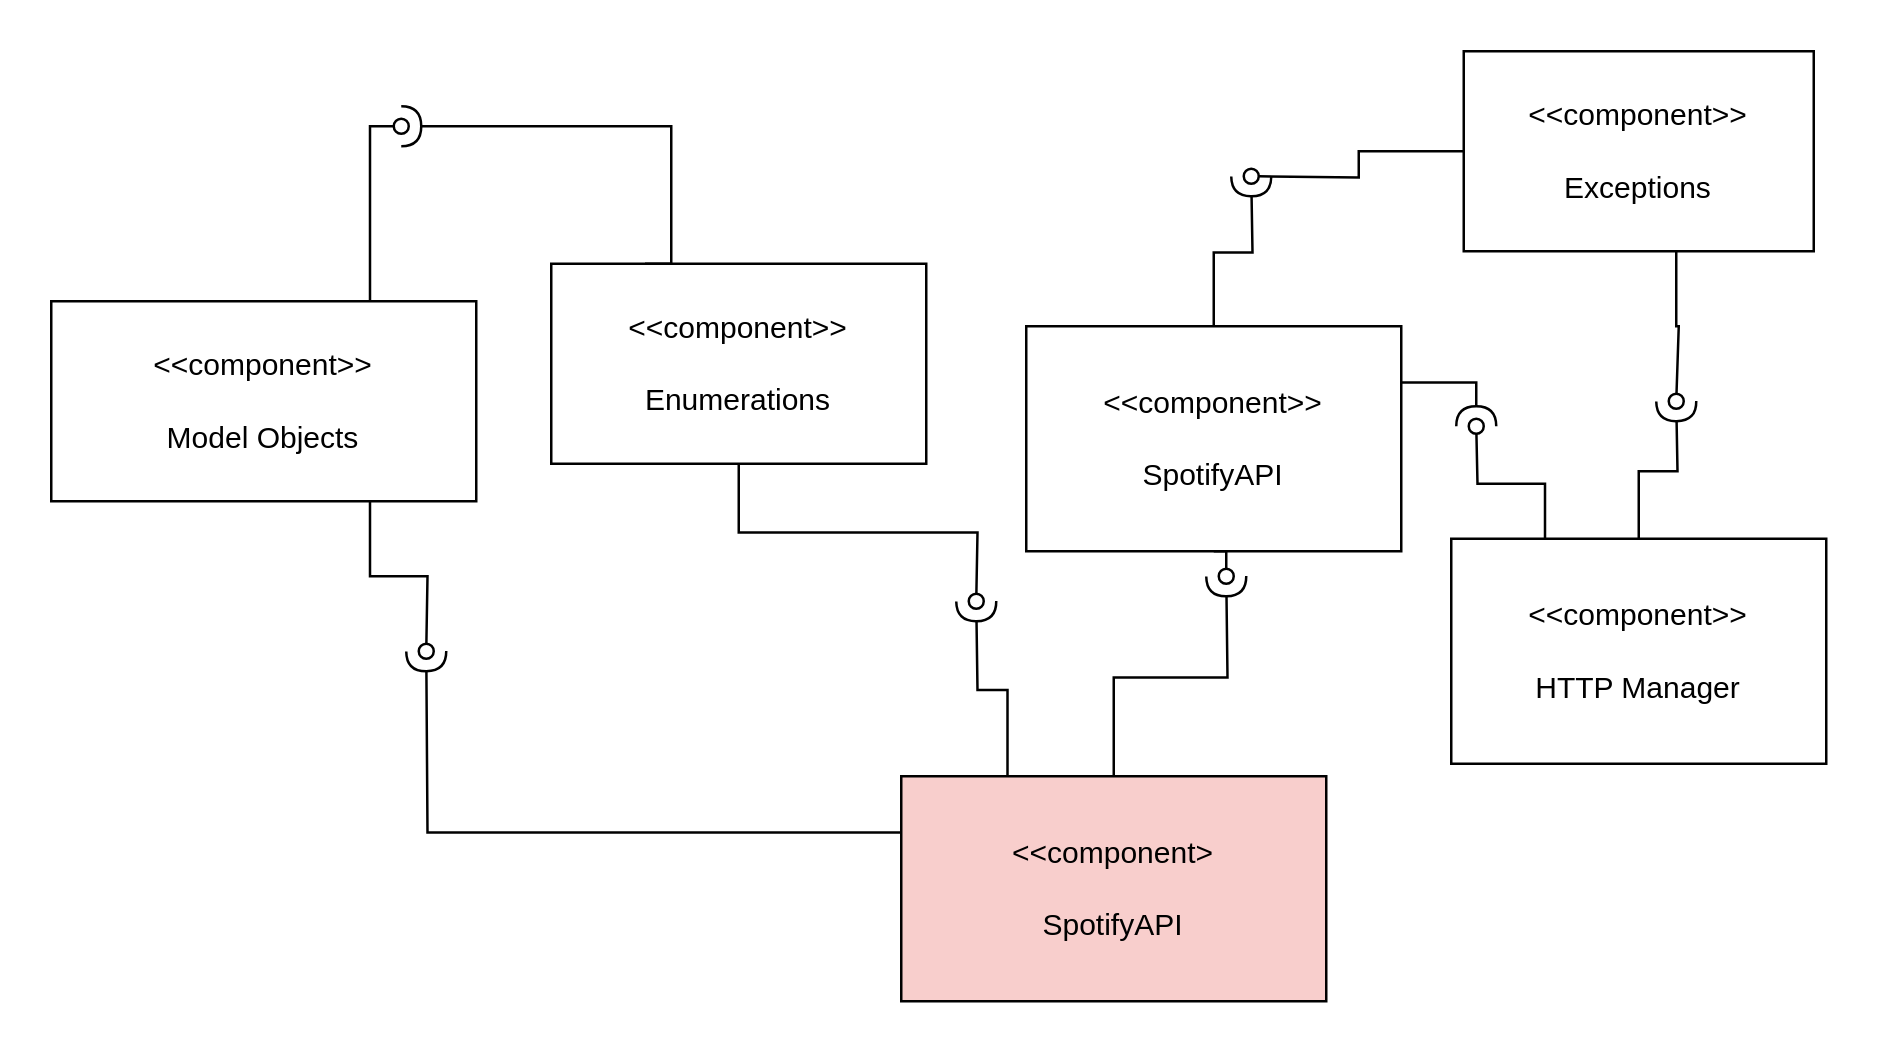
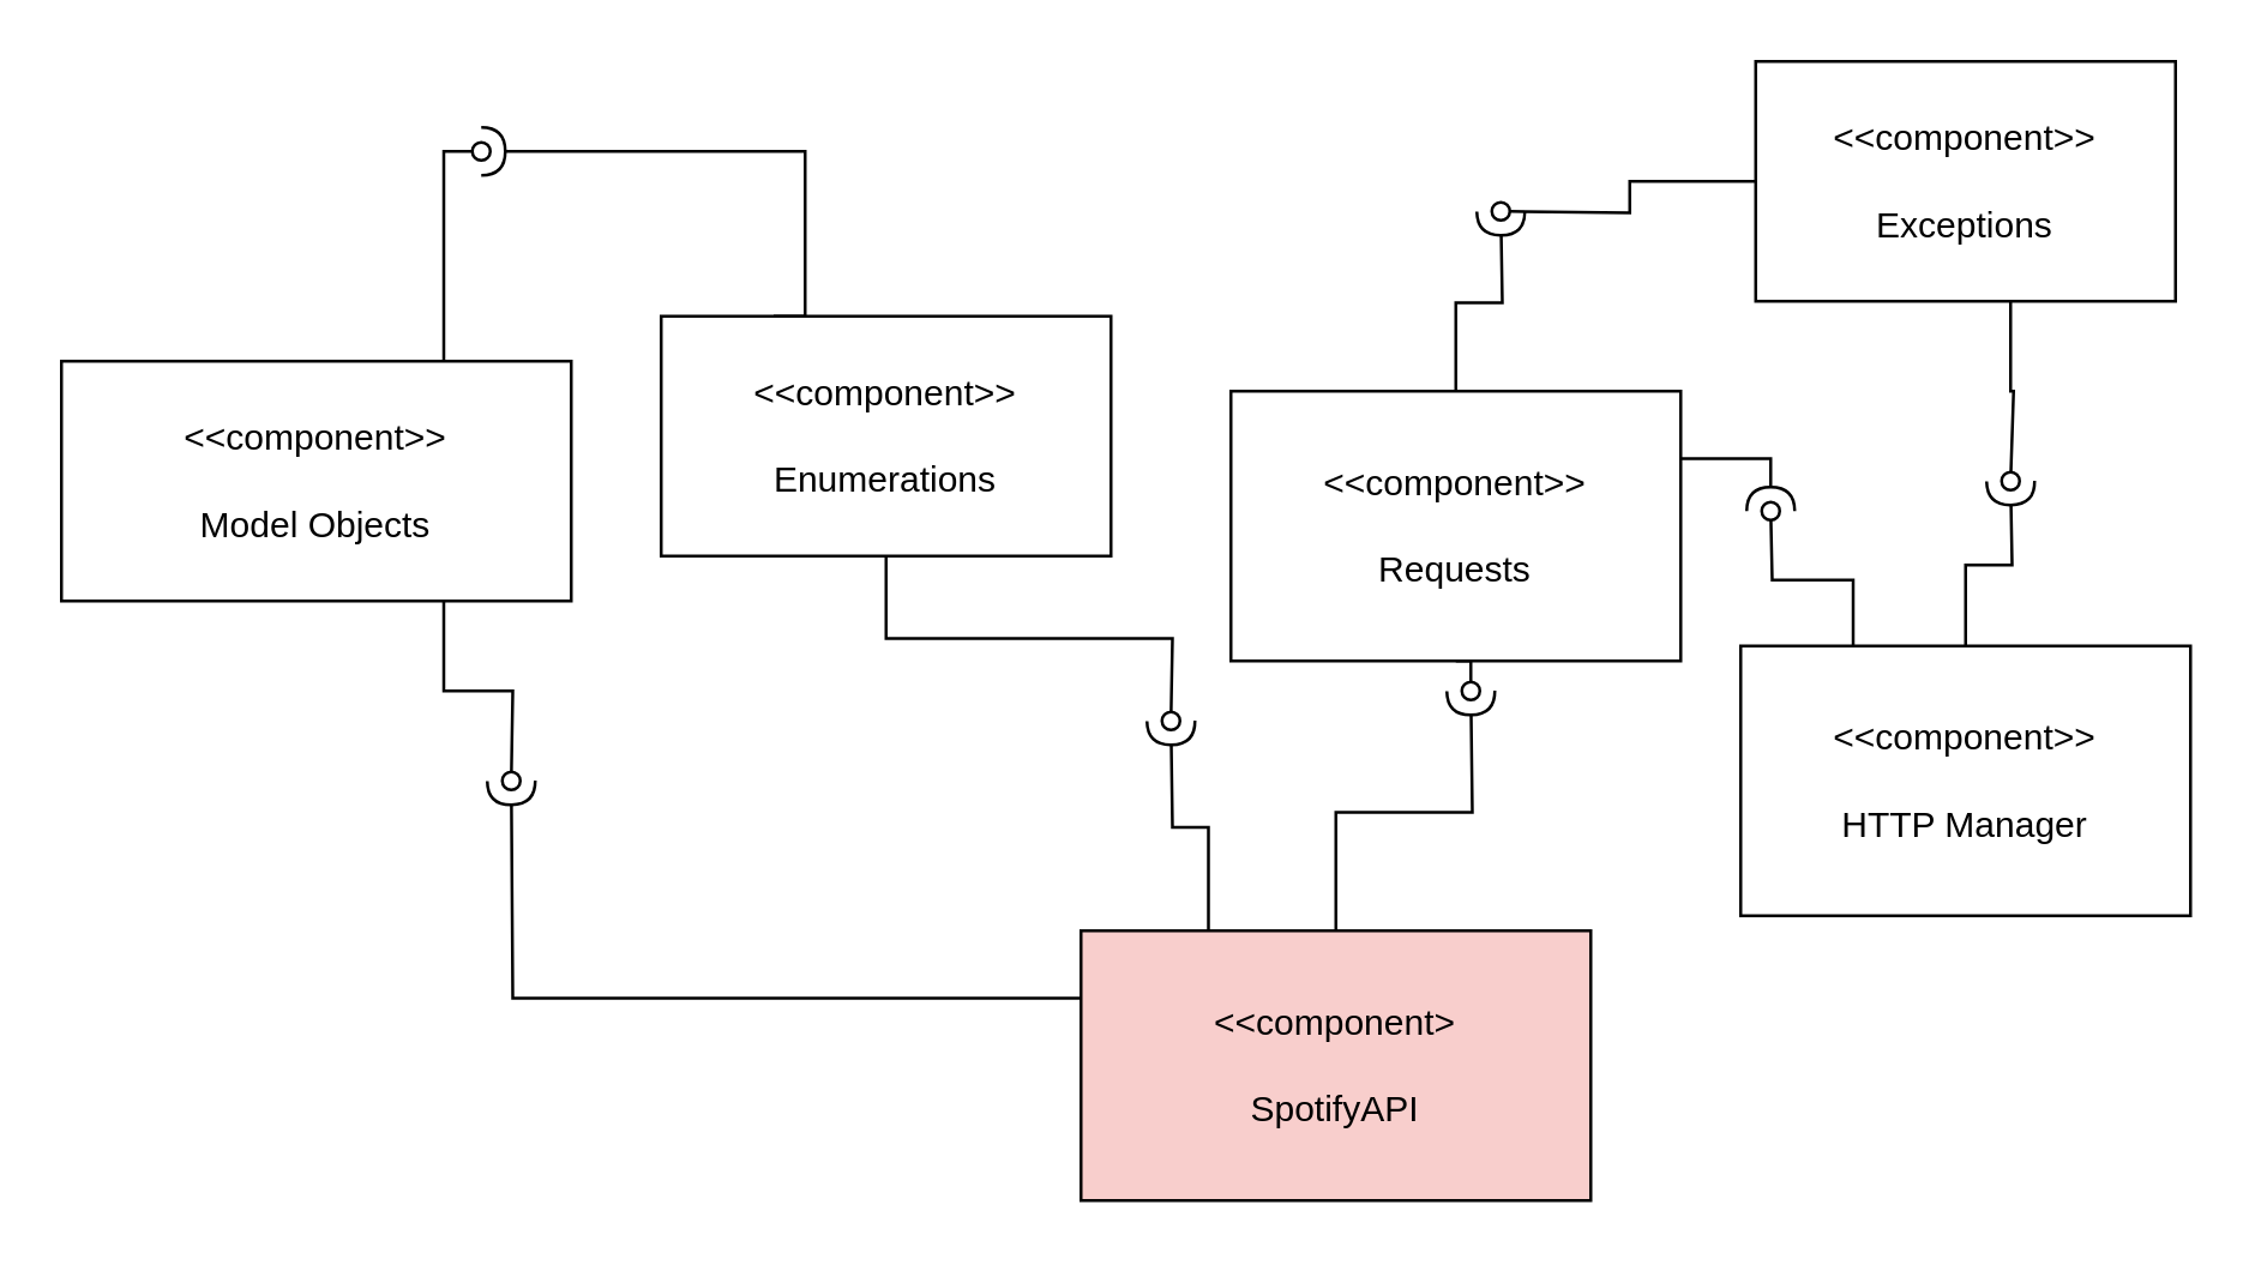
- <mxCell id="14" value="&amp;lt;&amp;lt;component&amp;gt;&amp;gt;&lt;br&gt;&lt;br&gt;SpotifyAPI" style="rounded=0;whiteSpace=wrap;html=1;" vertex="1" parent="1"><mxGeometry x="410" y="130" width="150" height="90" as="geometry" /></mxCell>
+ <mxCell id="14" value="&amp;lt;&amp;lt;component&amp;gt;&amp;gt;&lt;br&gt;&lt;br&gt;Requests" style="rounded=0;whiteSpace=wrap;html=1;" vertex="1" parent="1"><mxGeometry x="410" y="130" width="150" height="90" as="geometry" /></mxCell>
